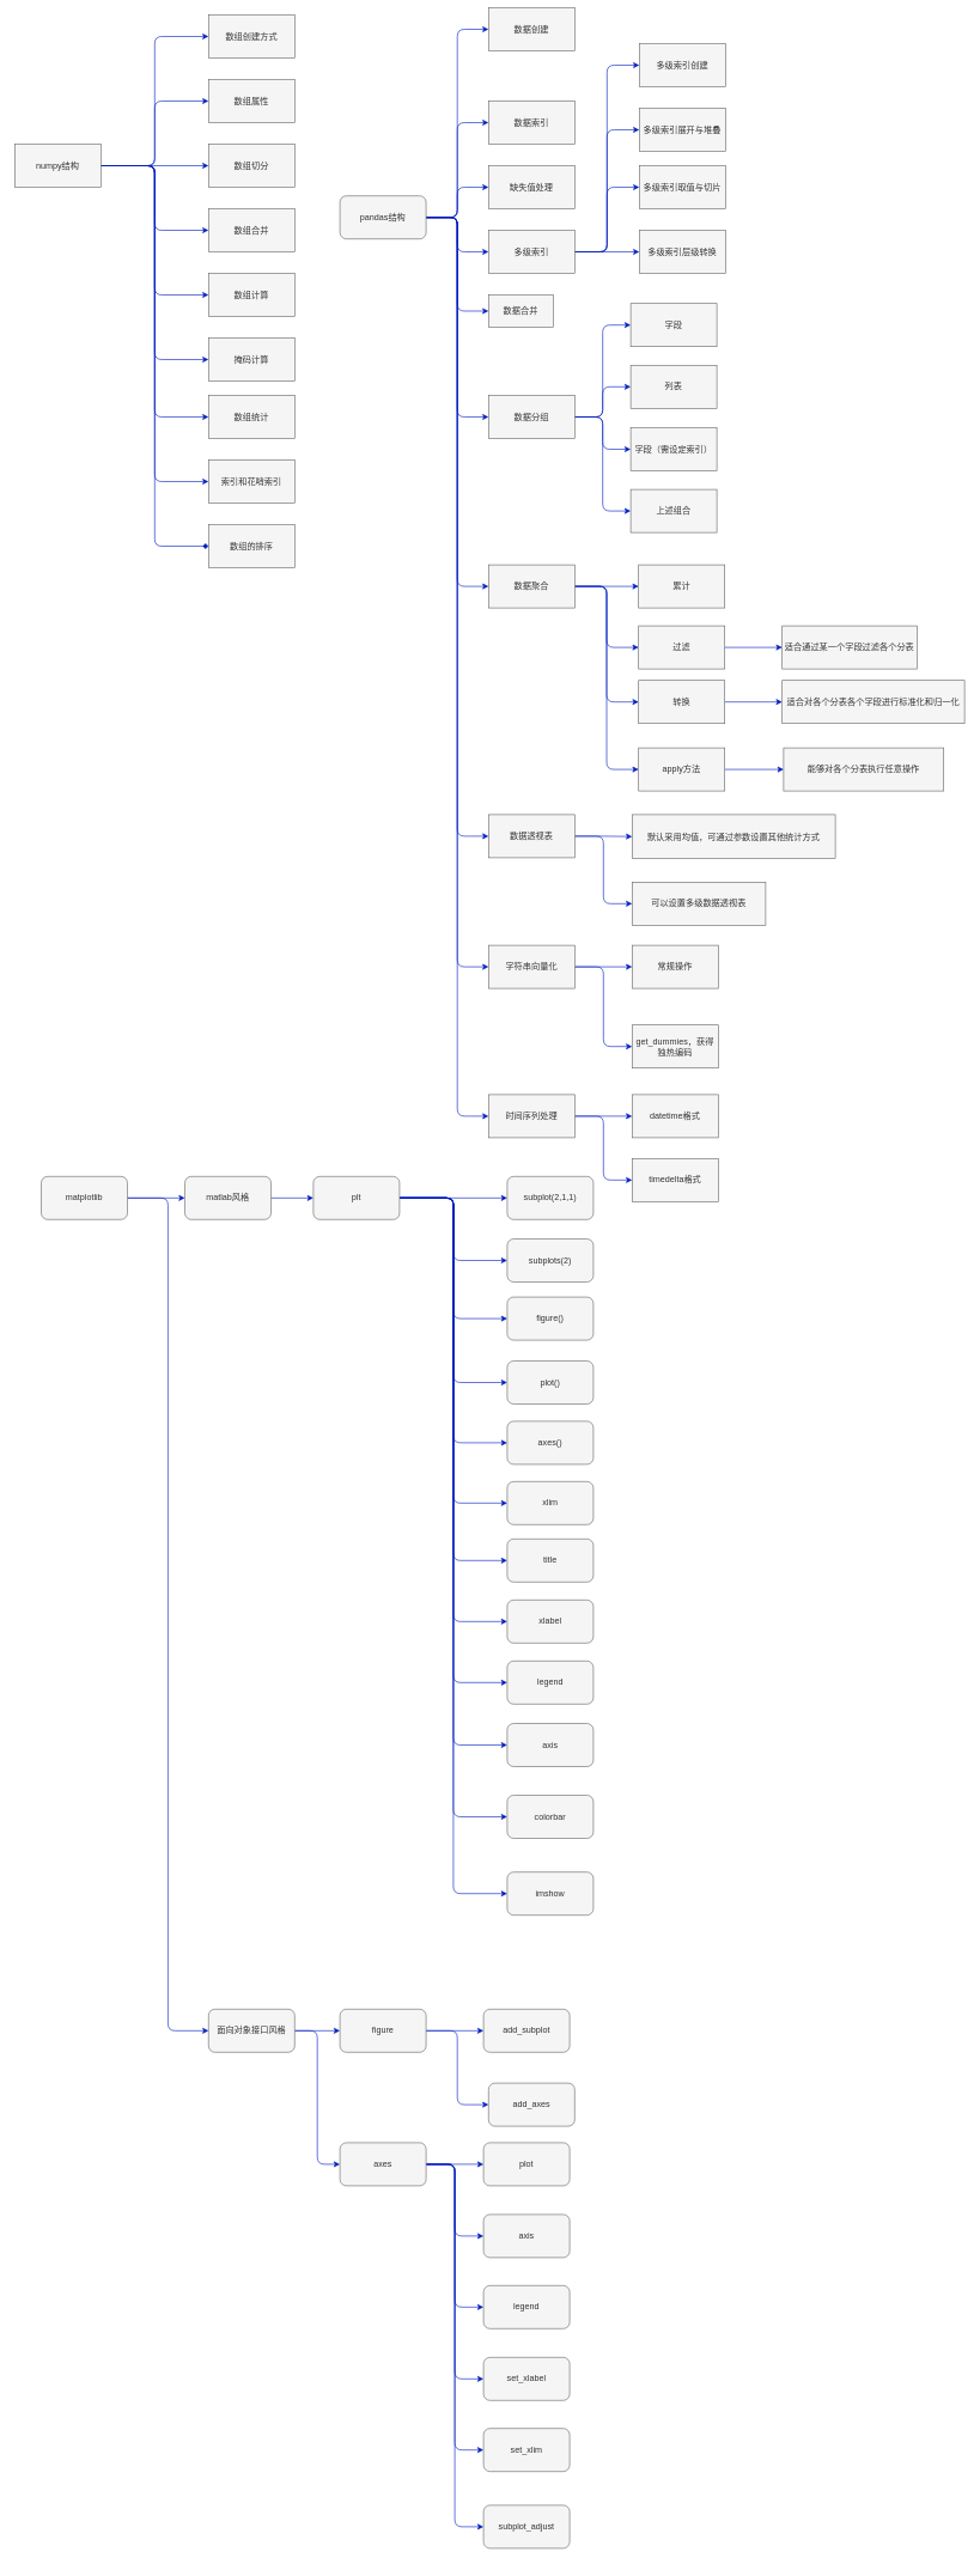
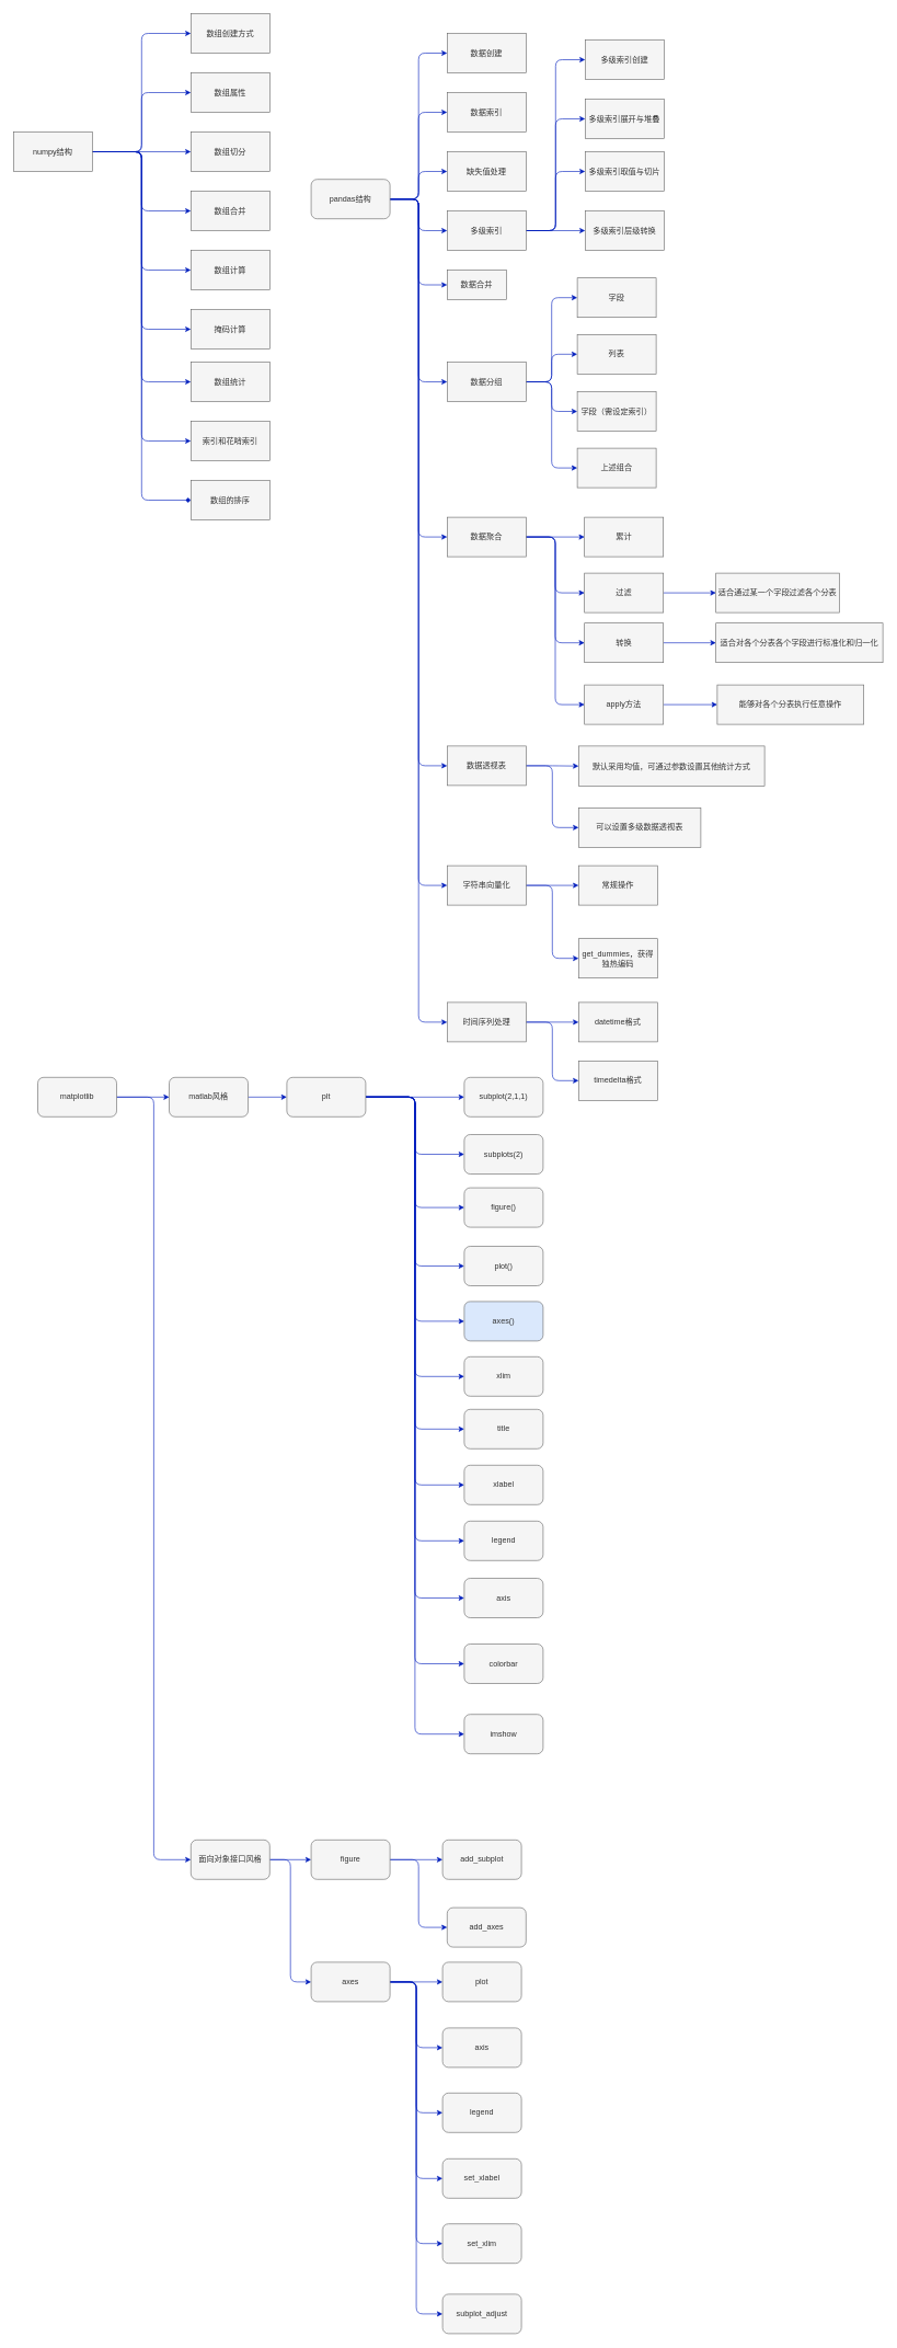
- <mxCell id="32" value="数据创建" style="rounded=0;whiteSpace=wrap;html=1;fillColor=#f5f5f5;fontColor=#333333;strokeColor=#666666;" parent="1" vertex="1"><mxGeometry x="680" y="10" width="120" height="60" as="geometry" /></mxCell>
+ <mxCell id="32" value="数据创建" style="rounded=0;whiteSpace=wrap;html=1;fillColor=#f5f5f5;fontColor=#333333;strokeColor=#666666;" parent="1" vertex="1"><mxGeometry x="680" y="50" width="120" height="60" as="geometry" /></mxCell>
- <mxCell id="109" value="axes()" style="rounded=1;whiteSpace=wrap;html=1;fontFamily=Helvetica;fontSize=12;fontColor=#333333;strokeColor=#666666;fillColor=#f5f5f5;" parent="1" vertex="1"><mxGeometry x="706" y="1979" width="120" height="60" as="geometry" /></mxCell>
+ <mxCell id="109" value="axes()" style="rounded=1;whiteSpace=wrap;html=1;fontFamily=Helvetica;fontSize=12;fontColor=#333333;strokeColor=#666666;fillColor=#dae8fc;" parent="1" vertex="1"><mxGeometry x="706" y="1979" width="120" height="60" as="geometry" /></mxCell>
